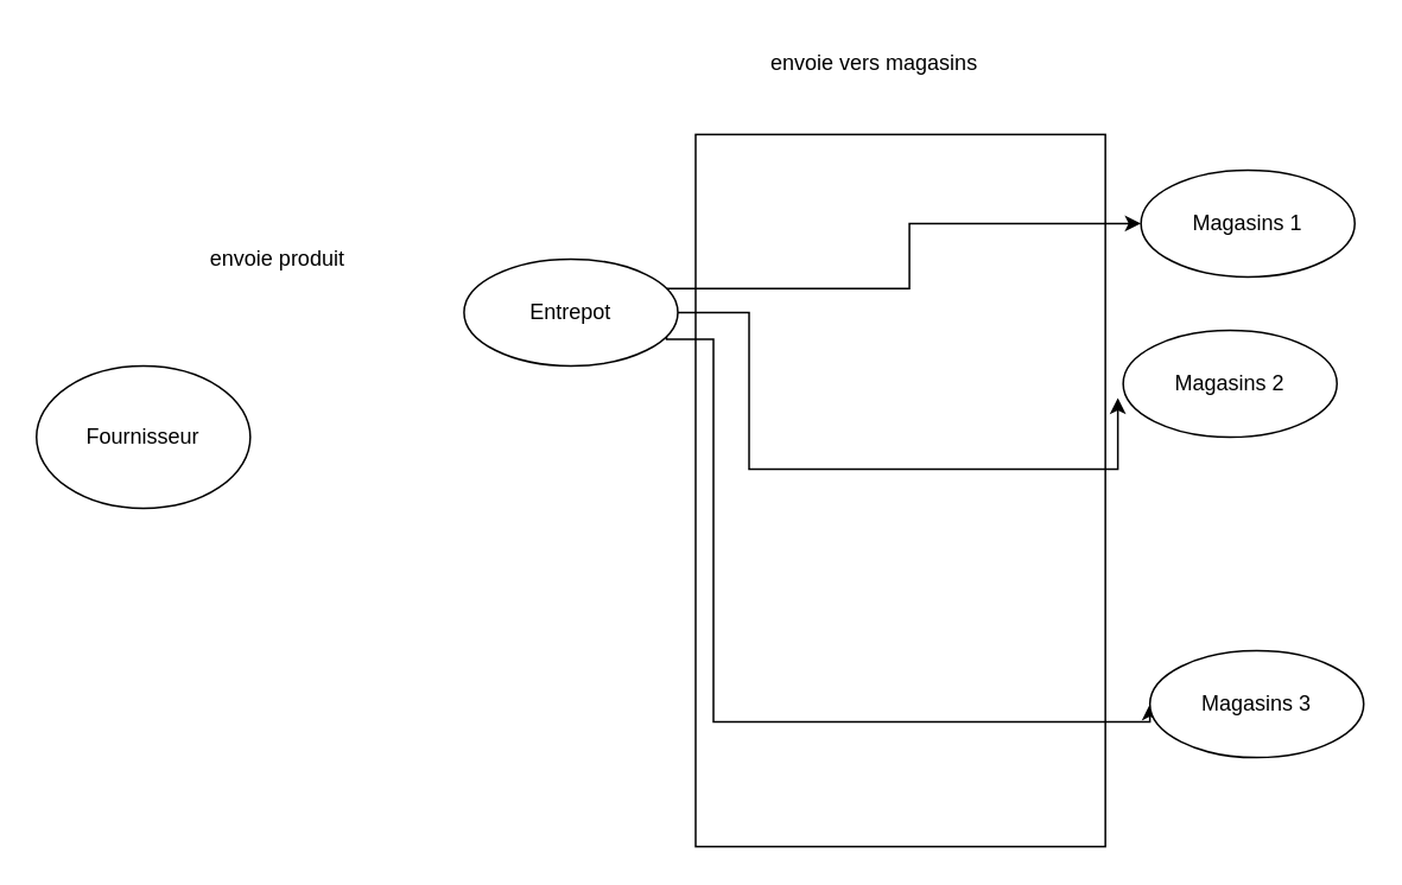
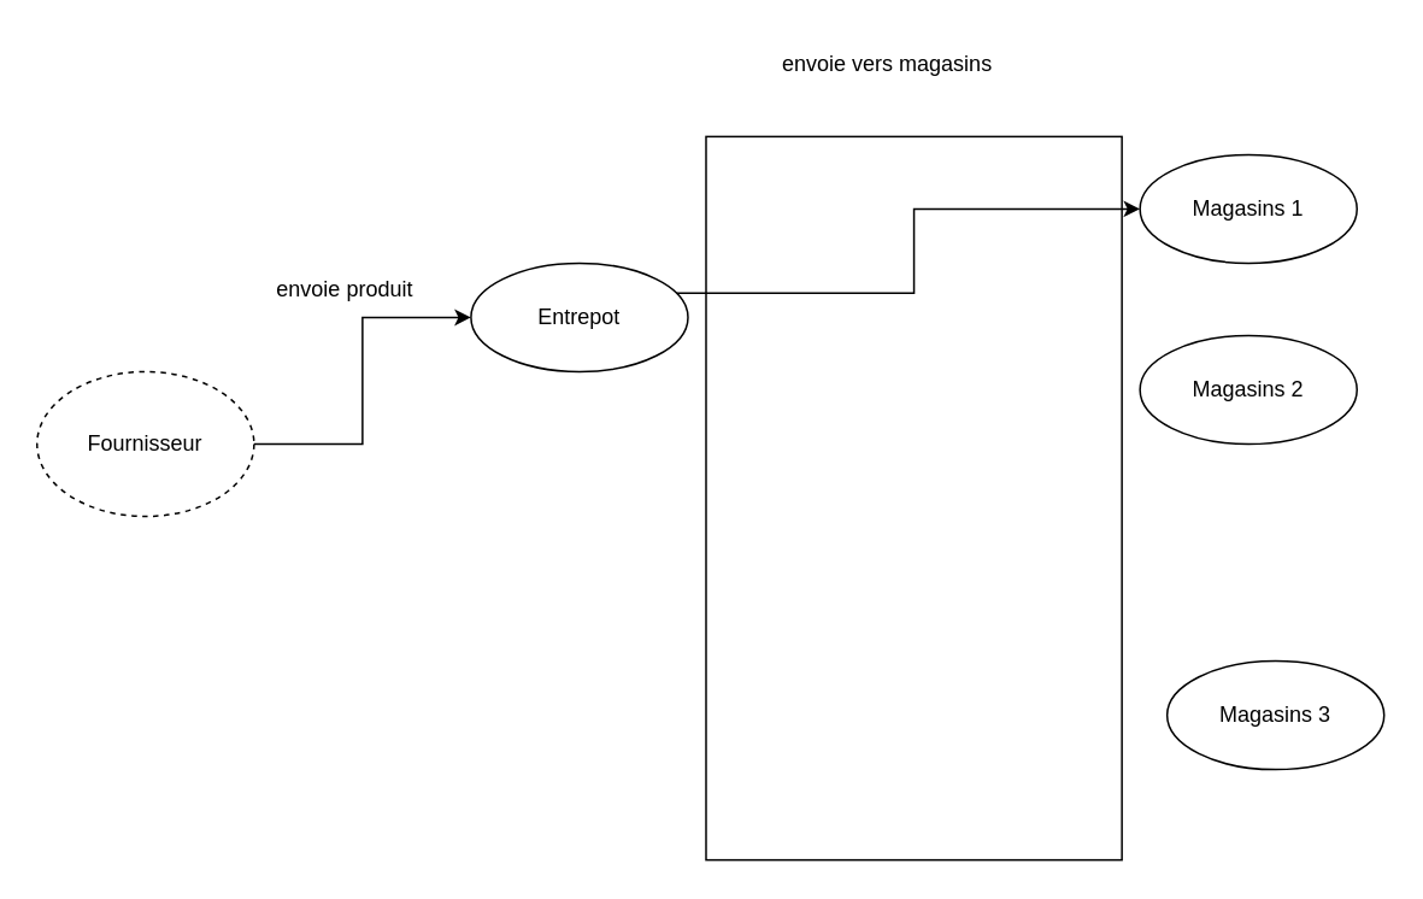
- <mxCell id="9" value="Magasins 1" style="ellipse;whiteSpace=wrap;html=1;" vertex="1" parent="1"><mxGeometry x="640" y="95" width="120" height="60" as="geometry" /></mxCell>
+ <mxCell id="9" value="Magasins 1" style="ellipse;whiteSpace=wrap;html=1;" vertex="1" parent="1"><mxGeometry x="630" y="85" width="120" height="60" as="geometry" /></mxCell>
- <mxCell id="8" value="envoie produit" style="text;html=1;align=center;verticalAlign=middle;resizable=0;points=[];autosize=1;strokeColor=none;fillColor=none;" vertex="1" parent="1"><mxGeometry x="105" y="130" width="100" height="30" as="geometry" /></mxCell>
+ <mxCell id="8" value="envoie produit" style="text;html=1;align=center;verticalAlign=middle;resizable=0;points=[];autosize=1;strokeColor=none;fillColor=none;" vertex="1" parent="1"><mxGeometry x="140" y="145" width="100" height="30" as="geometry" /></mxCell>
+ <mxCell id="3" style="edgeStyle=orthogonalEdgeStyle;rounded=0;orthogonalLoop=1;jettySize=auto;html=1;entryX=0;entryY=0.5;entryDx=0;entryDy=0;" edge="1" parent="1" source="4" target="7"><mxGeometry relative="1" as="geometry" /></mxCell>
- <mxCell id="4" value="Fournisseur" style="ellipse;whiteSpace=wrap;html=1;" vertex="1" parent="1"><mxGeometry x="20" y="205" width="120" height="80" as="geometry" /></mxCell>
+ <mxCell id="4" value="Fournisseur" style="ellipse;whiteSpace=wrap;html=1;dashed=1;" vertex="1" parent="1"><mxGeometry x="20" y="205" width="120" height="80" as="geometry" /></mxCell>
- <mxCell id="12" style="edgeStyle=orthogonalEdgeStyle;rounded=0;orthogonalLoop=1;jettySize=auto;html=1;exitX=1;exitY=0.5;exitDx=0;exitDy=0;entryX=-0.025;entryY=0.633;entryDx=0;entryDy=0;entryPerimeter=0;" edge="1" parent="1" source="7" target="10"><mxGeometry relative="1" as="geometry"><Array as="points"><mxPoint x="420" y="175" /><mxPoint x="420" y="263" /></Array></mxGeometry></mxCell>
- <mxCell id="6" style="edgeStyle=orthogonalEdgeStyle;rounded=0;orthogonalLoop=1;jettySize=auto;html=1;exitX=1;exitY=0.75;exitDx=0;exitDy=0;entryX=0;entryY=0.5;entryDx=0;entryDy=0;" edge="1" parent="1" source="7" target="11"><mxGeometry relative="1" as="geometry"><Array as="points"><mxPoint x="400" y="190" /><mxPoint x="400" y="405" /></Array></mxGeometry></mxCell>
